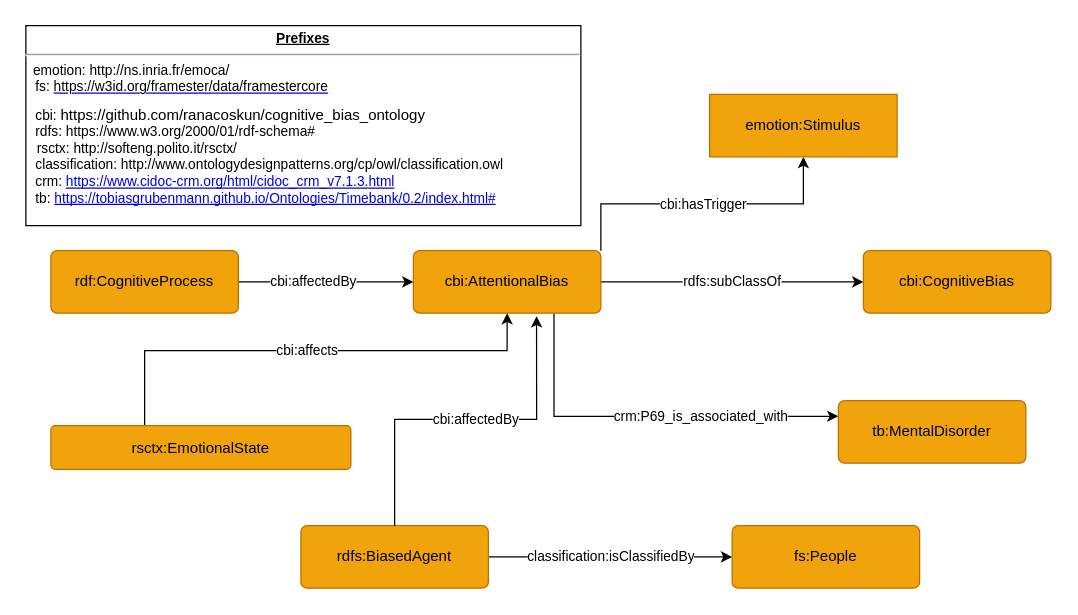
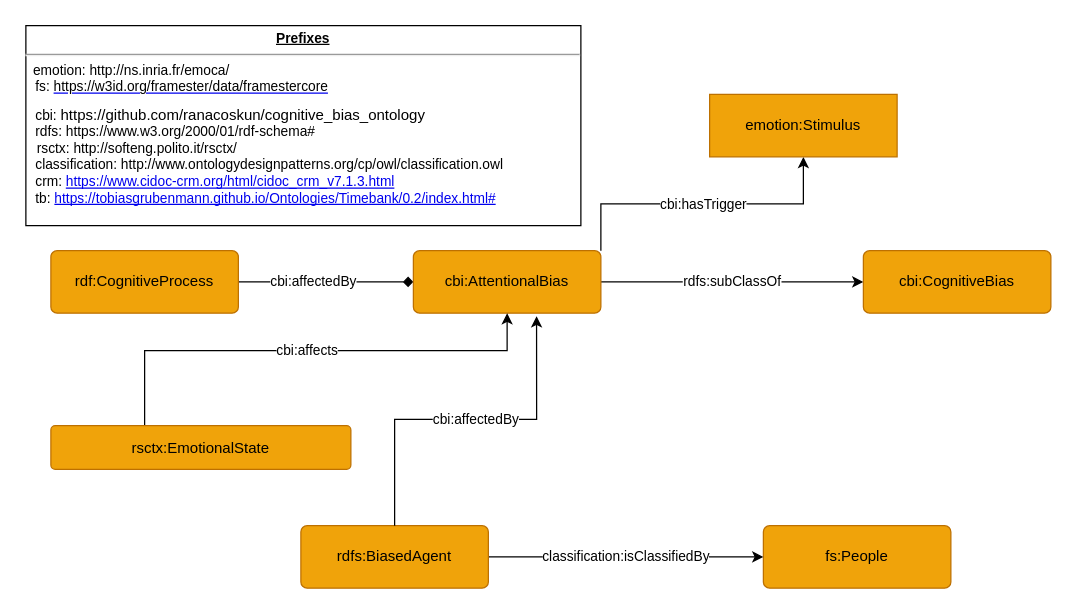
- <mxCell id="2" value="cbi:affectedBy" style="edgeStyle=orthogonalEdgeStyle;rounded=0;orthogonalLoop=1;jettySize=auto;html=1;" parent="1" source="3" target="7" edge="1"><mxGeometry x="-0.143" relative="1" as="geometry"><mxPoint as="offset" /></mxGeometry></mxCell>
+ <mxCell id="2" value="cbi:affectedBy" style="edgeStyle=orthogonalEdgeStyle;rounded=0;orthogonalLoop=1;jettySize=auto;html=1;endArrow=diamond;" parent="1" source="3" target="7" edge="1"><mxGeometry x="-0.143" relative="1" as="geometry"><mxPoint as="offset" /></mxGeometry></mxCell>
- <mxCell id="4" value="crm:P69_is_associated_with" style="edgeStyle=orthogonalEdgeStyle;rounded=0;orthogonalLoop=1;jettySize=auto;html=1;exitX=0.75;exitY=1;exitDx=0;exitDy=0;entryX=0;entryY=0.25;entryDx=0;entryDy=0;" parent="1" source="7" target="10" edge="1"><mxGeometry x="0.29" relative="1" as="geometry"><mxPoint as="offset" /></mxGeometry></mxCell>
- <mxCell id="10" value="tb:MentalDisorder" style="rounded=1;arcSize=10;whiteSpace=wrap;html=1;align=center;fillColor=#f0a30a;strokeColor=#BD7000;fontColor=#000000;" parent="1" vertex="1"><mxGeometry x="670" y="320" width="150" height="50" as="geometry" /></mxCell>
- <mxCell id="14" value="fs:People" style="rounded=1;arcSize=10;whiteSpace=wrap;html=1;align=center;fillColor=#f0a30a;strokeColor=#BD7000;fontColor=#000000;" parent="1" vertex="1"><mxGeometry x="585" y="420" width="150" height="50" as="geometry" /></mxCell>
+ <mxCell id="14" value="fs:People" style="rounded=1;arcSize=10;whiteSpace=wrap;html=1;align=center;fillColor=#f0a30a;strokeColor=#BD7000;fontColor=#000000;" parent="1" vertex="1"><mxGeometry x="610" y="420" width="150" height="50" as="geometry" /></mxCell>
